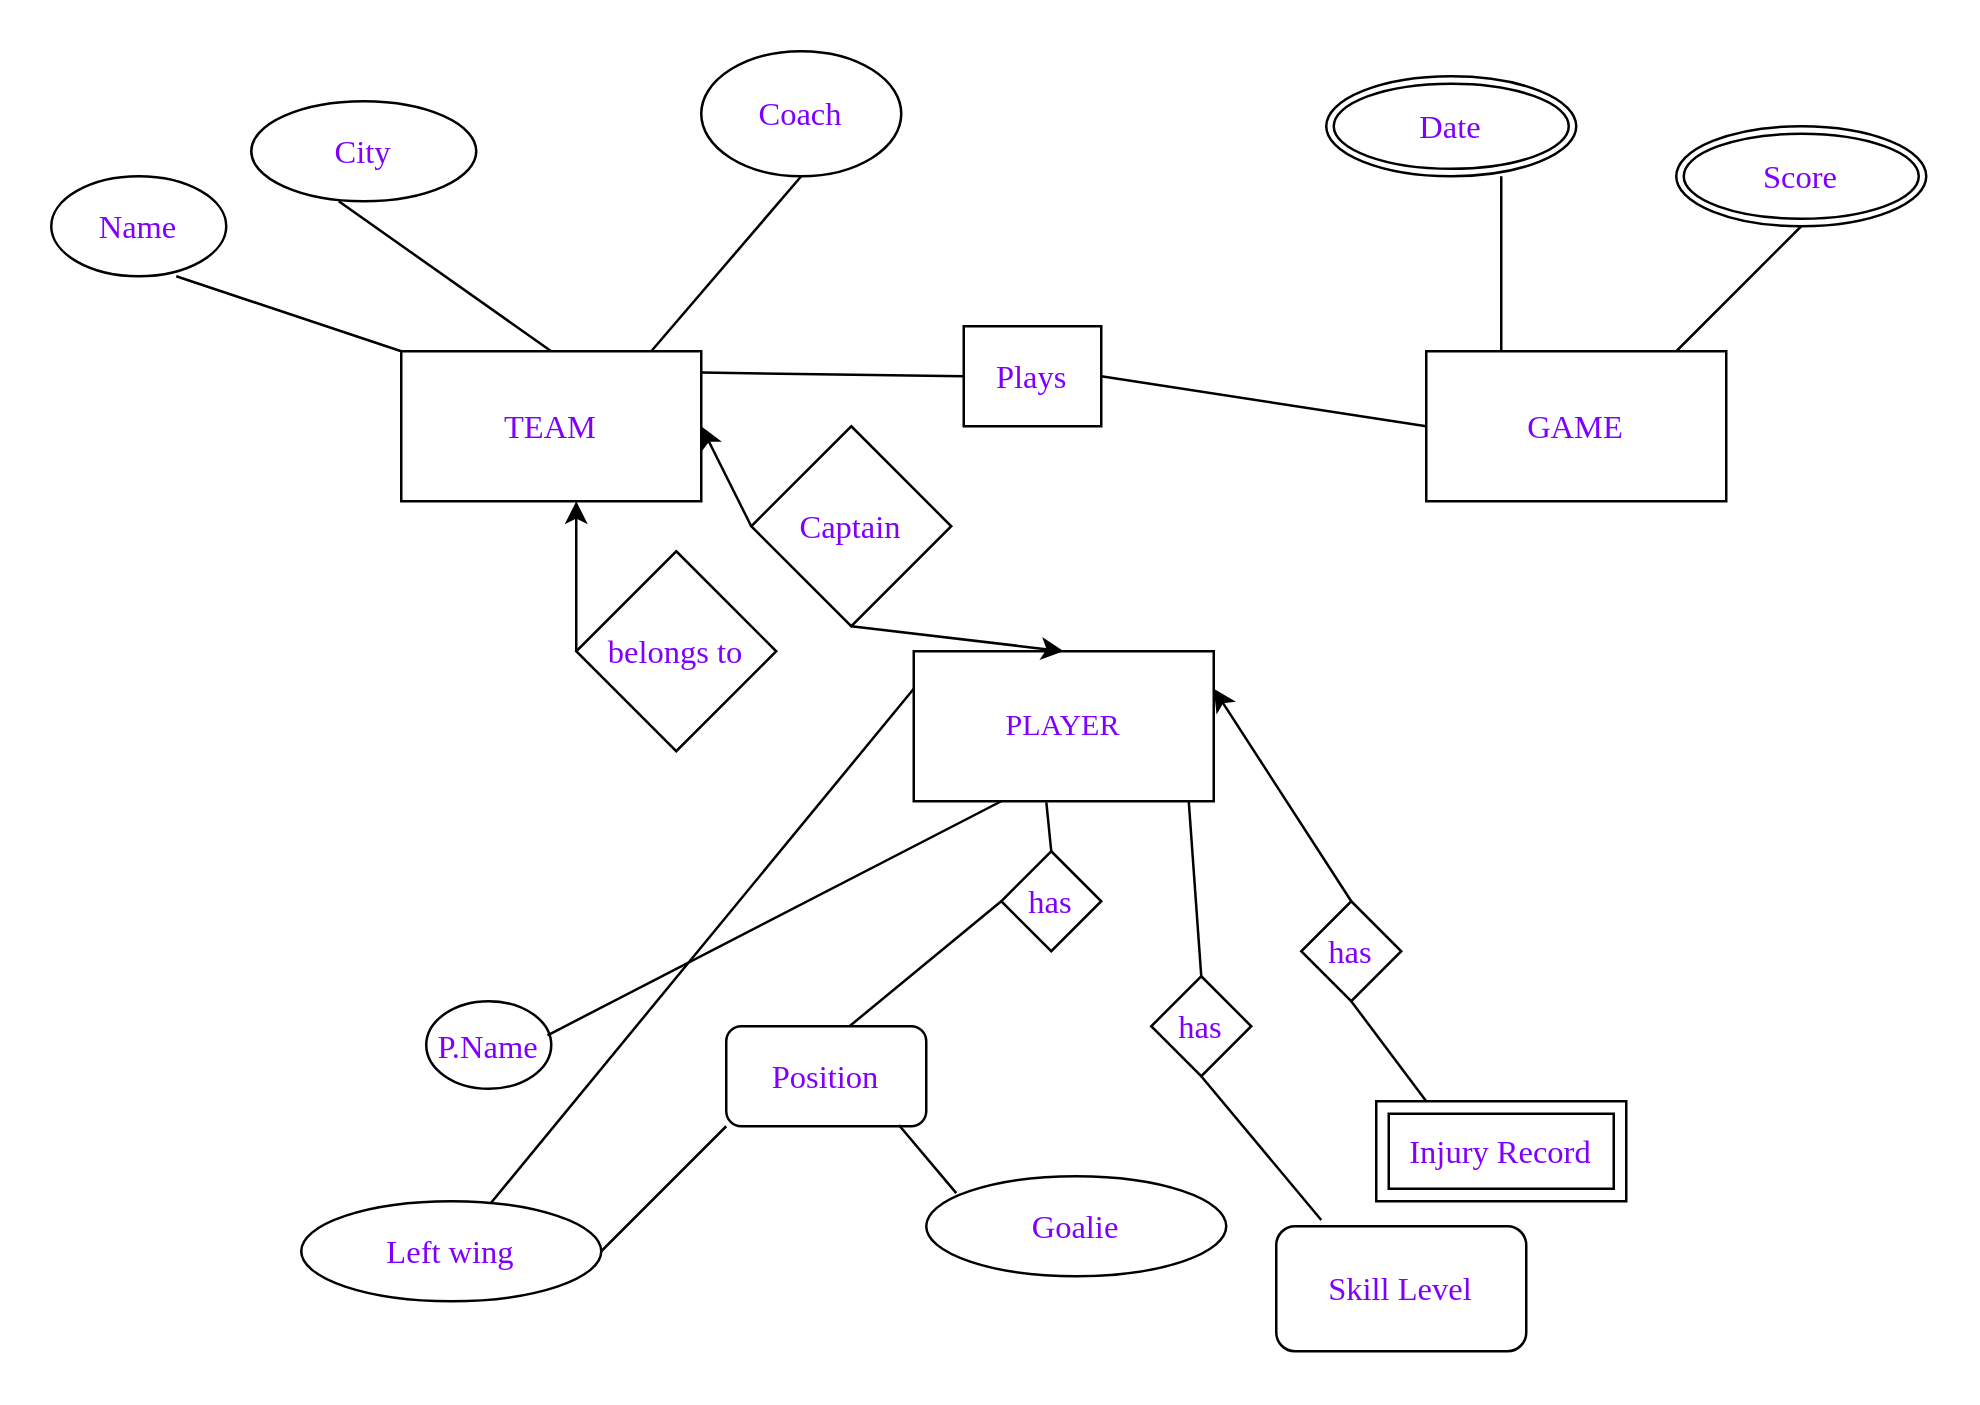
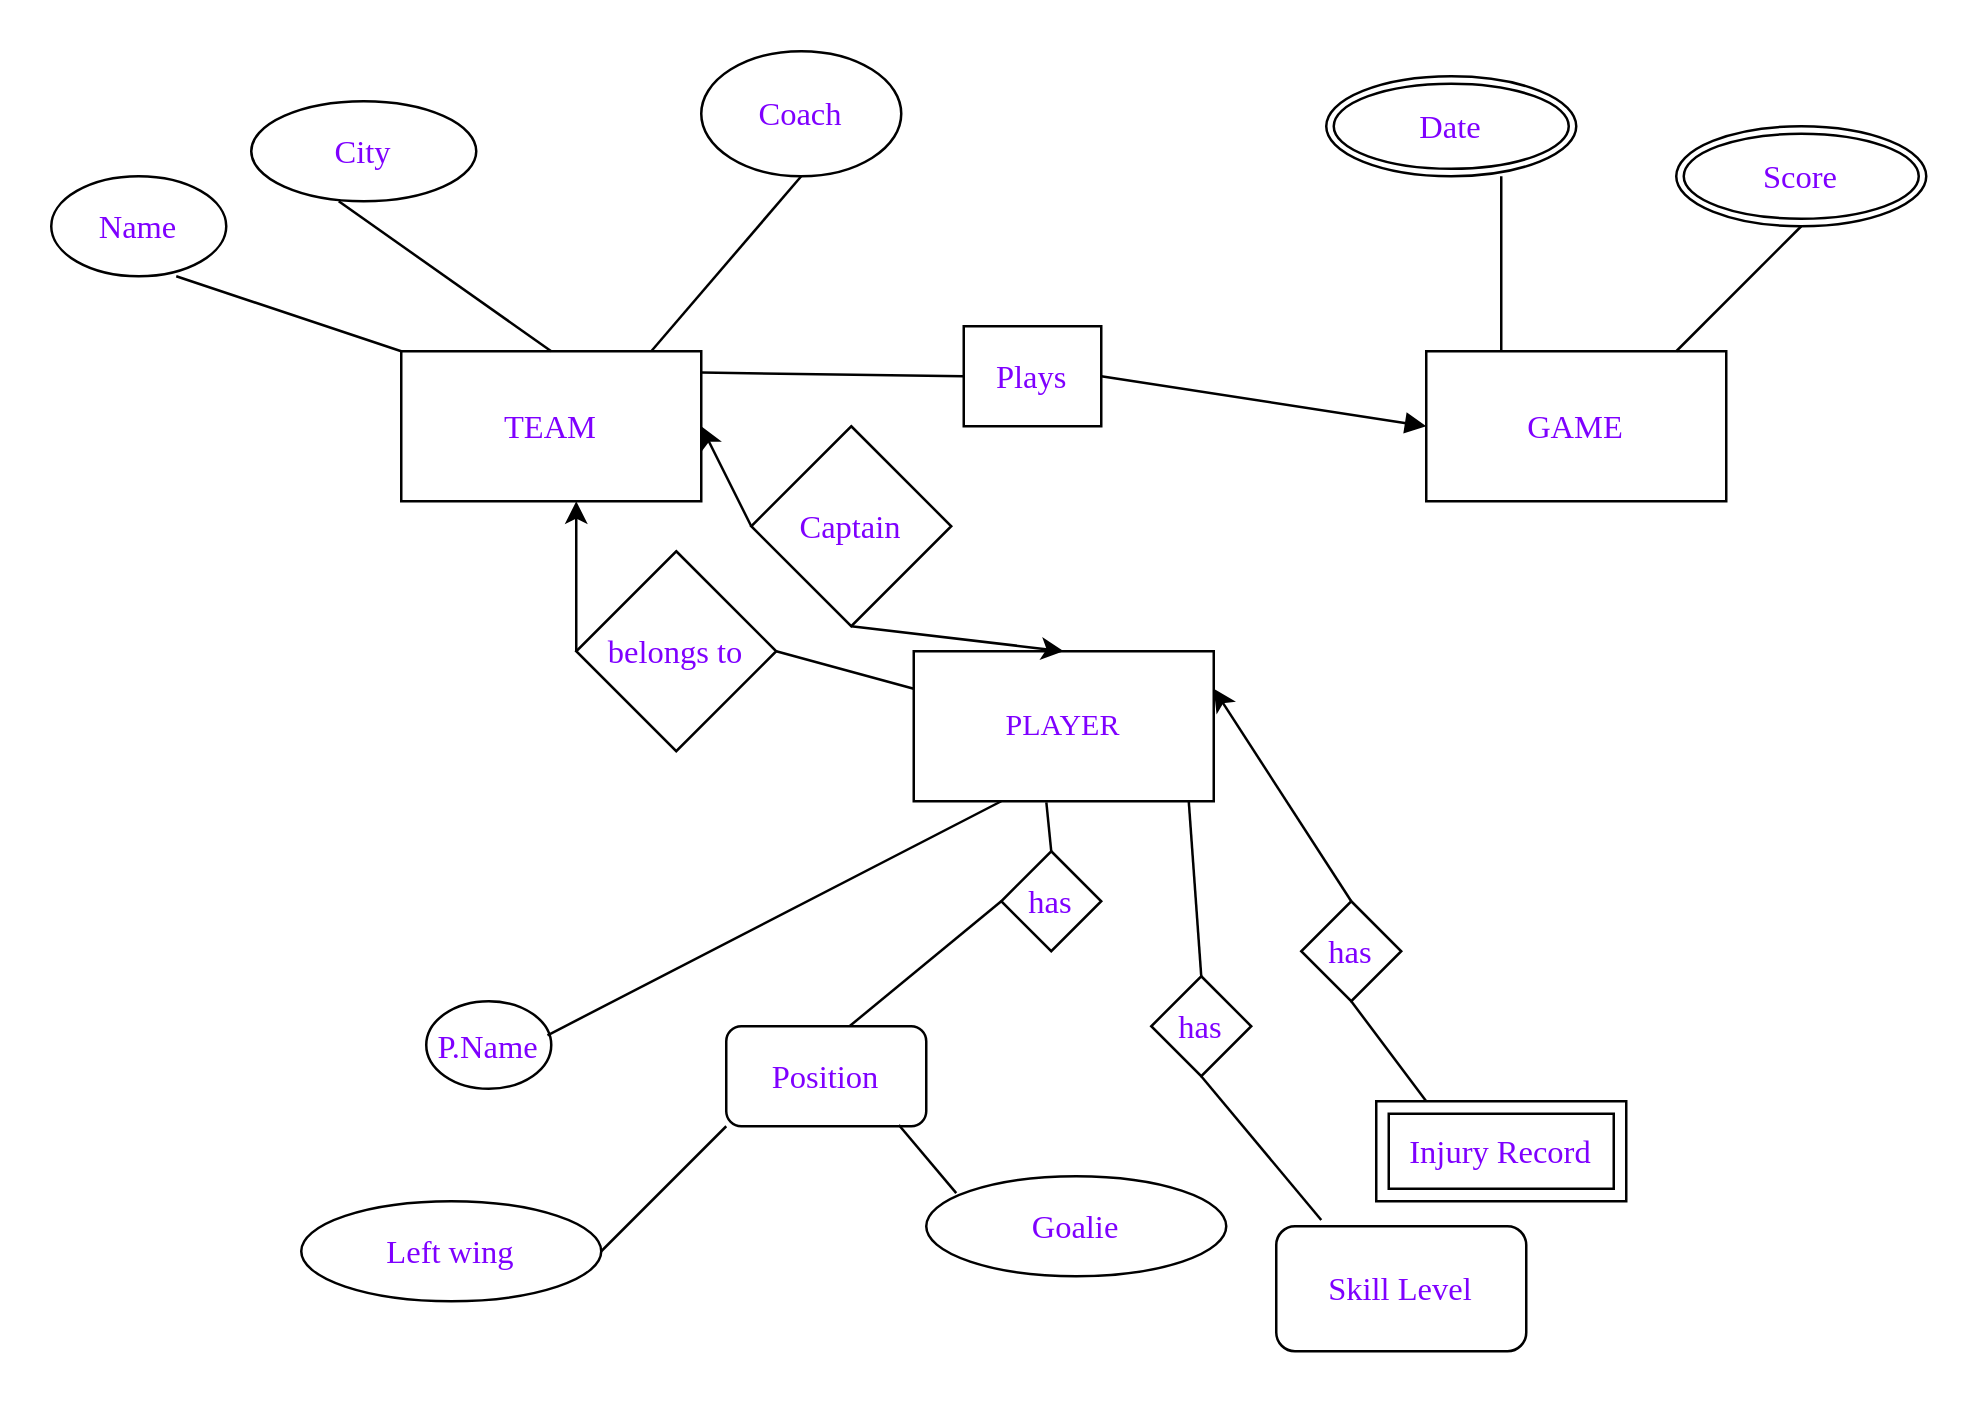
- <mxCell id="36" value="" style="endArrow=none;html=1;rounded=0;fontFamily=Comic Sans MS;fontSize=13;fontColor=#7F00FF;exitX=1;exitY=0.5;exitDx=0;exitDy=0;entryX=0;entryY=0.5;entryDx=0;entryDy=0;" edge="1" parent="1" source="35" target="4"><mxGeometry width="50" height="50" relative="1" as="geometry"><mxPoint x="520" y="195" as="sourcePoint" /><mxPoint x="570" y="145" as="targetPoint" /></mxGeometry></mxCell>
+ <mxCell id="36" value="" style="endArrow=block;html=1;rounded=0;fontFamily=Comic Sans MS;fontSize=13;fontColor=#7F00FF;exitX=1;exitY=0.5;exitDx=0;exitDy=0;entryX=0;entryY=0.5;entryDx=0;entryDy=0;" edge="1" parent="1" source="35" target="4"><mxGeometry width="50" height="50" relative="1" as="geometry"><mxPoint x="520" y="195" as="sourcePoint" /><mxPoint x="570" y="145" as="targetPoint" /></mxGeometry></mxCell>
- <mxCell id="30" value="" style="endArrow=none;html=1;rounded=0;fontFamily=Comic Sans MS;fontSize=13;fontColor=#7F00FF;exitX=0;exitY=0.25;exitDx=0;exitDy=0;" edge="1" parent="1" source="3" target="11"><mxGeometry width="50" height="50" relative="1" as="geometry"><mxPoint x="400" y="290" as="sourcePoint" /><mxPoint x="450" y="240" as="targetPoint" /></mxGeometry></mxCell>
+ <mxCell id="30" value="" style="endArrow=none;html=1;rounded=0;fontFamily=Comic Sans MS;fontSize=13;fontColor=#7F00FF;entryX=1;entryY=0.5;entryDx=0;entryDy=0;exitX=0;exitY=0.25;exitDx=0;exitDy=0;" edge="1" parent="1" source="3" target="29"><mxGeometry width="50" height="50" relative="1" as="geometry"><mxPoint x="400" y="290" as="sourcePoint" /><mxPoint x="450" y="240" as="targetPoint" /></mxGeometry></mxCell>
